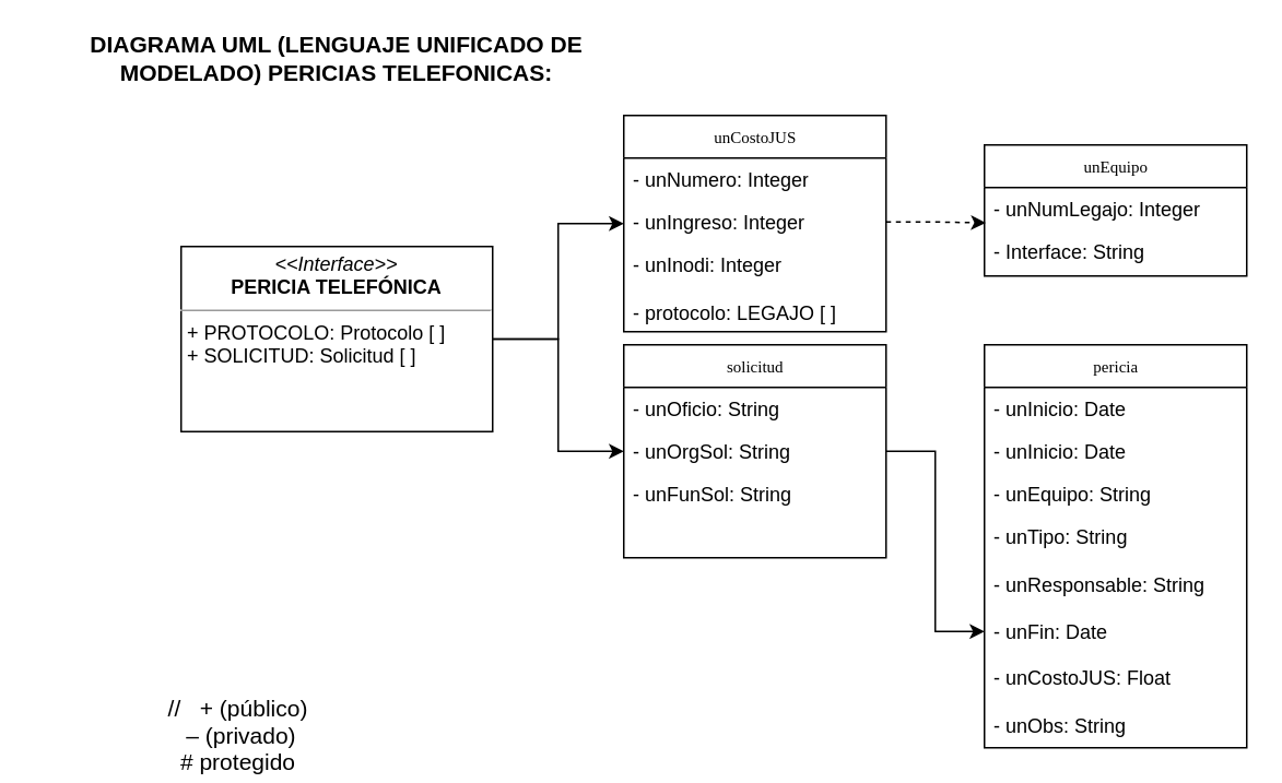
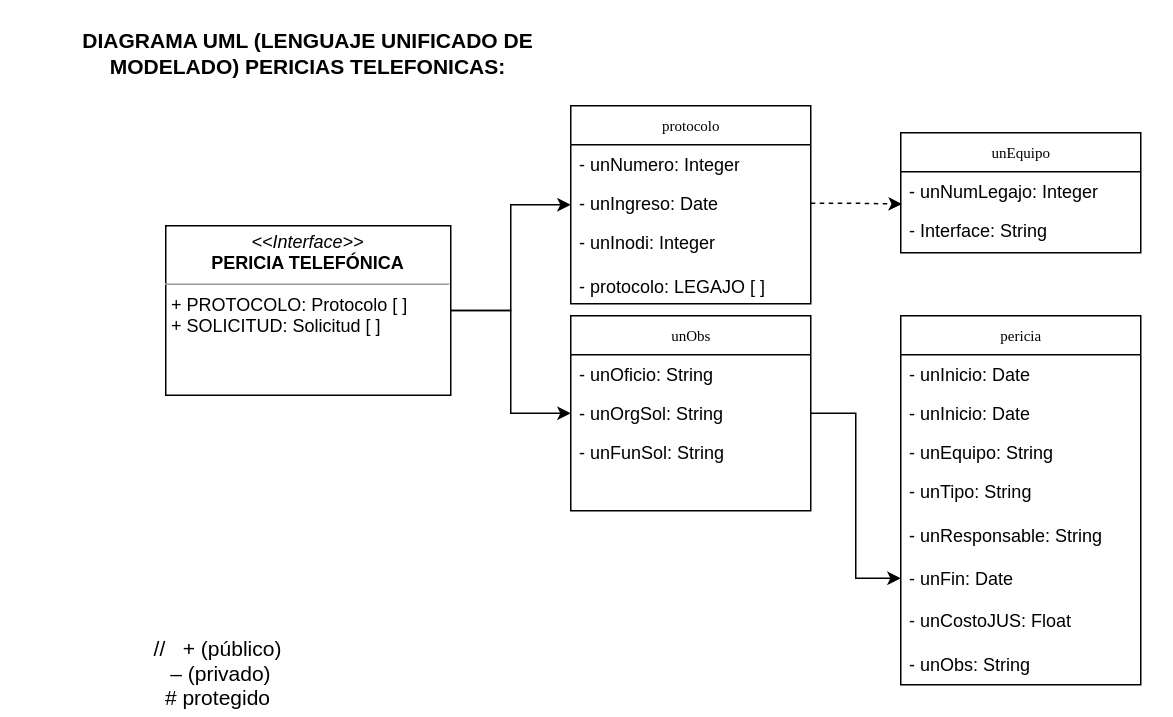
- <mxCell id="2" value="unCostoJUS" style="swimlane;html=1;fontStyle=0;childLayout=stackLayout;horizontal=1;startSize=26;fillColor=none;horizontalStack=0;resizeParent=1;resizeLast=0;collapsible=1;marginBottom=0;swimlaneFillColor=#ffffff;rounded=0;shadow=0;comic=0;labelBackgroundColor=none;strokeWidth=1;fontFamily=Verdana;fontSize=10;align=center;" parent="1" vertex="1"><mxGeometry x="380" y="70" width="160" height="132" as="geometry"><mxRectangle x="350" y="160" width="80" height="26" as="alternateBounds" /></mxGeometry></mxCell>
+ <mxCell id="2" value="protocolo" style="swimlane;html=1;fontStyle=0;childLayout=stackLayout;horizontal=1;startSize=26;fillColor=none;horizontalStack=0;resizeParent=1;resizeLast=0;collapsible=1;marginBottom=0;swimlaneFillColor=#ffffff;rounded=0;shadow=0;comic=0;labelBackgroundColor=none;strokeWidth=1;fontFamily=Verdana;fontSize=10;align=center;" parent="1" vertex="1"><mxGeometry x="380" y="70" width="160" height="132" as="geometry"><mxRectangle x="350" y="160" width="80" height="26" as="alternateBounds" /></mxGeometry></mxCell>
- <mxCell id="4" value="- unIngreso: Integer" style="text;html=1;strokeColor=none;fillColor=none;align=left;verticalAlign=top;spacingLeft=4;spacingRight=4;whiteSpace=wrap;overflow=hidden;rotatable=0;points=[[0,0.5],[1,0.5]];portConstraint=eastwest;" parent="2" vertex="1"><mxGeometry y="52" width="160" height="26" as="geometry" /></mxCell>
+ <mxCell id="4" value="- unIngreso: Date" style="text;html=1;strokeColor=none;fillColor=none;align=left;verticalAlign=top;spacingLeft=4;spacingRight=4;whiteSpace=wrap;overflow=hidden;rotatable=0;points=[[0,0.5],[1,0.5]];portConstraint=eastwest;" parent="2" vertex="1"><mxGeometry y="52" width="160" height="26" as="geometry" /></mxCell>
- <mxCell id="14" value="solicitud" style="swimlane;html=1;fontStyle=0;childLayout=stackLayout;horizontal=1;startSize=26;fillColor=none;horizontalStack=0;resizeParent=1;resizeLast=0;collapsible=1;marginBottom=0;swimlaneFillColor=#ffffff;rounded=0;shadow=0;comic=0;labelBackgroundColor=none;strokeWidth=1;fontFamily=Verdana;fontSize=10;align=center;" vertex="1" parent="1"><mxGeometry x="380" y="210" width="160" height="130" as="geometry"><mxRectangle x="350" y="300" width="70" height="26" as="alternateBounds" /></mxGeometry></mxCell>
+ <mxCell id="14" value="unObs" style="swimlane;html=1;fontStyle=0;childLayout=stackLayout;horizontal=1;startSize=26;fillColor=none;horizontalStack=0;resizeParent=1;resizeLast=0;collapsible=1;marginBottom=0;swimlaneFillColor=#ffffff;rounded=0;shadow=0;comic=0;labelBackgroundColor=none;strokeWidth=1;fontFamily=Verdana;fontSize=10;align=center;" vertex="1" parent="1"><mxGeometry x="380" y="210" width="160" height="130" as="geometry"><mxRectangle x="350" y="300" width="70" height="26" as="alternateBounds" /></mxGeometry></mxCell>
